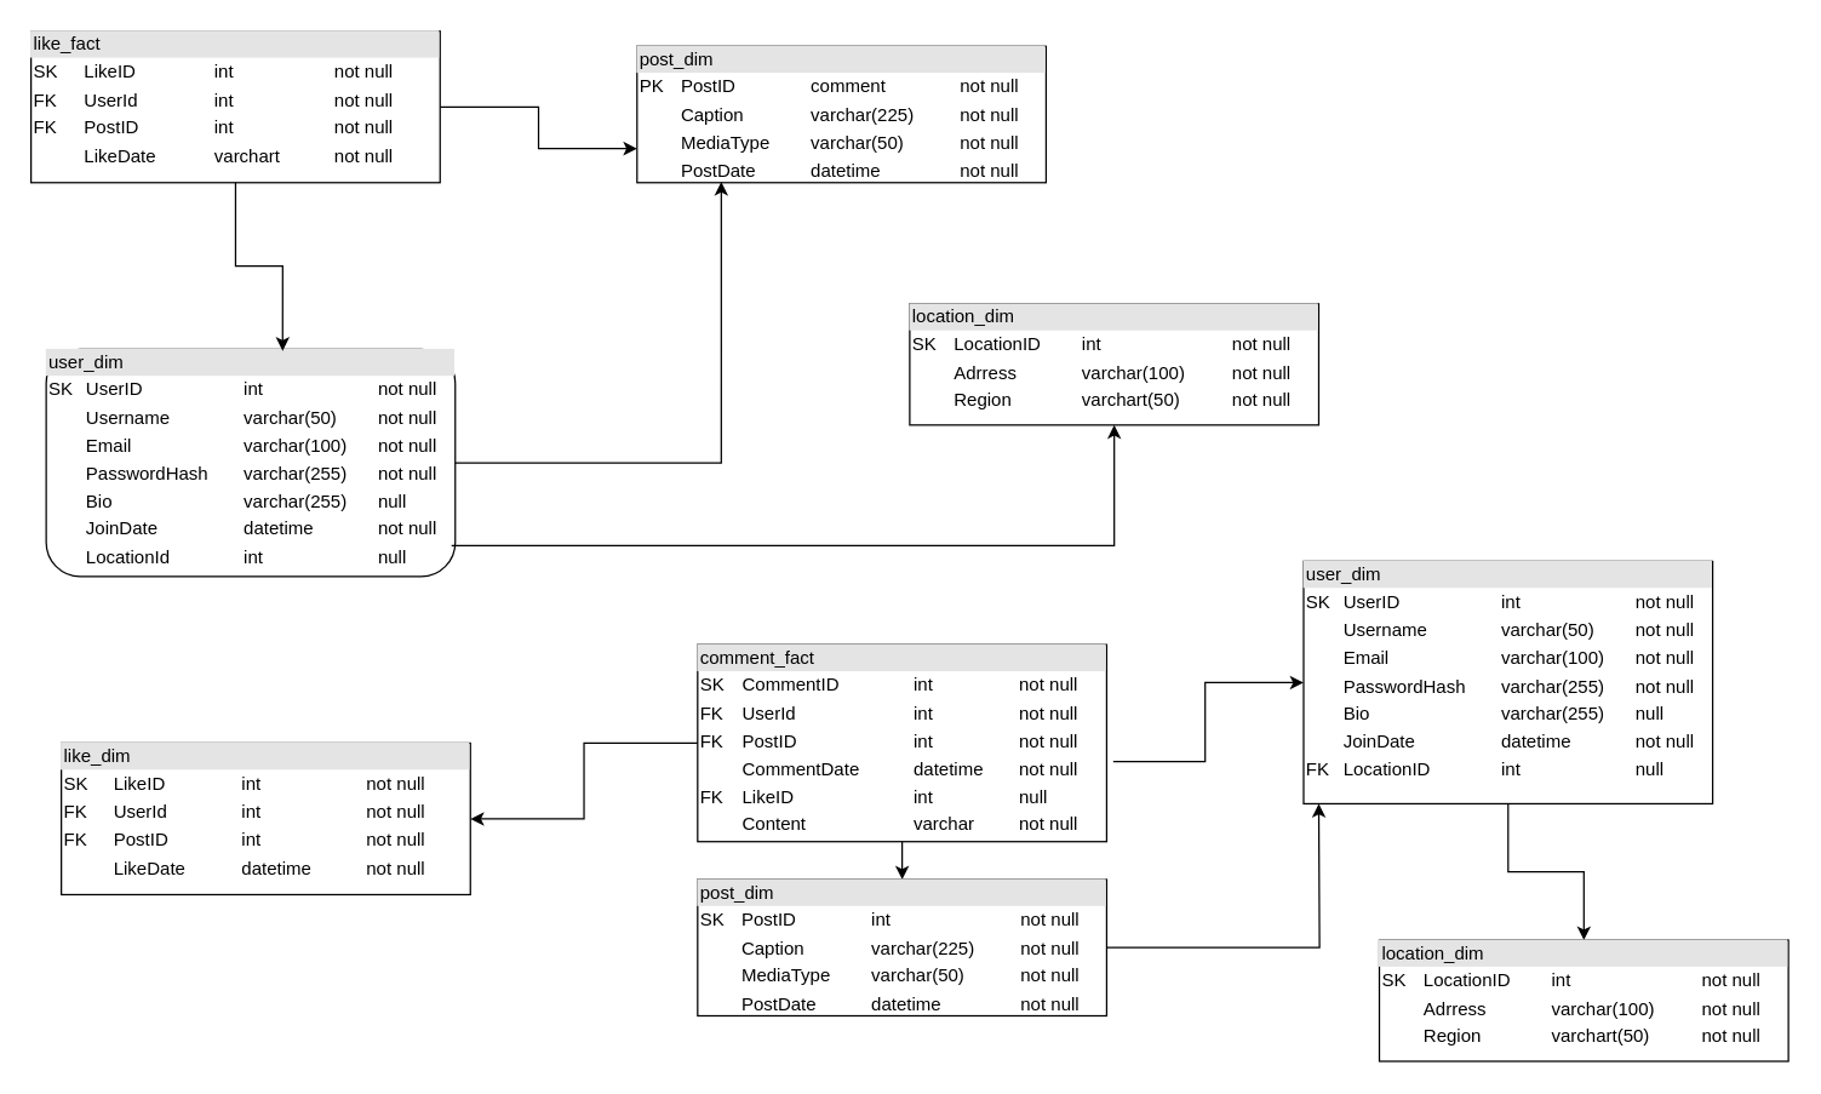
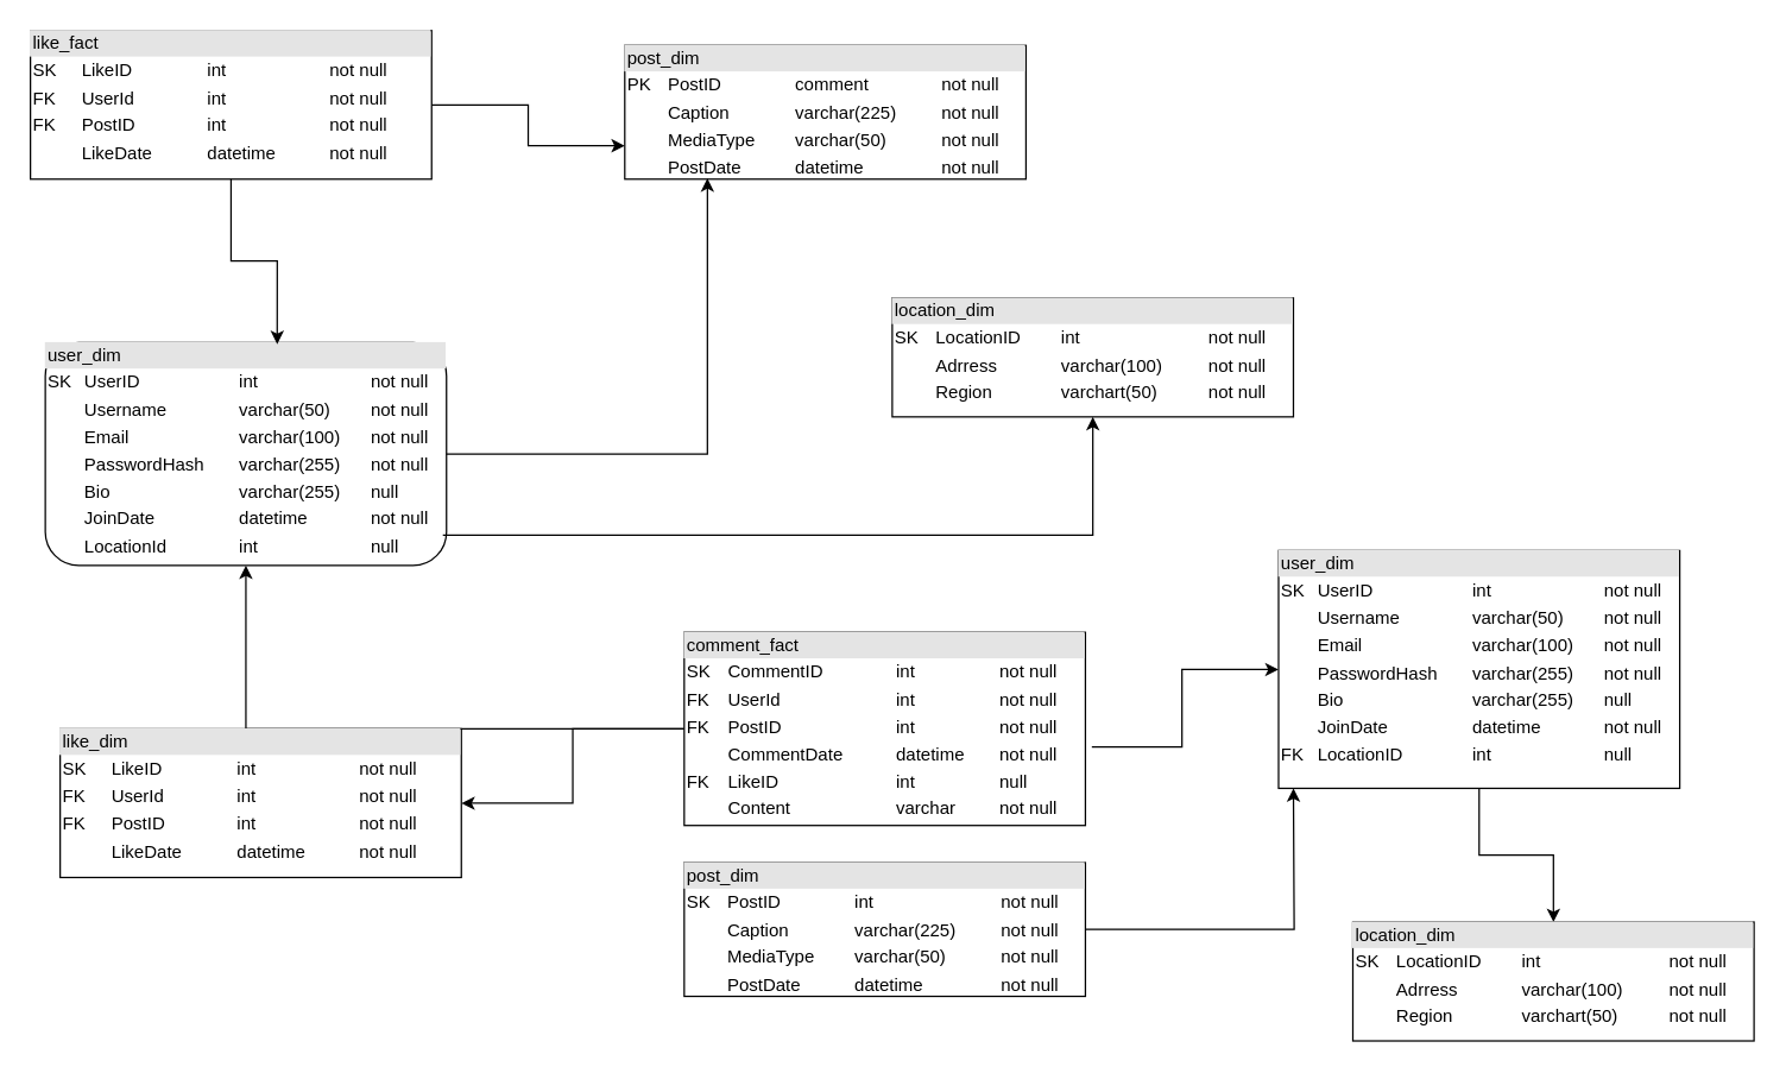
- <mxCell id="6" value="&lt;div style=&quot;box-sizing:border-box;width:100%;background:#e4e4e4;padding:2px;&quot;&gt;like_fact&lt;/div&gt;&lt;table style=&quot;width:100%;font-size:1em;&quot; cellpadding=&quot;2&quot; cellspacing=&quot;0&quot;&gt;&lt;tbody&gt;&lt;tr&gt;&lt;td&gt;SK&lt;/td&gt;&lt;td&gt;LikeID&lt;/td&gt;&lt;td&gt;int&lt;/td&gt;&lt;td&gt;not null&lt;/td&gt;&lt;/tr&gt;&lt;tr&gt;&lt;td&gt;FK&lt;/td&gt;&lt;td&gt;UserId&lt;/td&gt;&lt;td&gt;int&lt;/td&gt;&lt;td&gt;not null&lt;/td&gt;&lt;/tr&gt;&lt;tr&gt;&lt;td&gt;FK&lt;/td&gt;&lt;td&gt;PostID&lt;/td&gt;&lt;td&gt;int&lt;/td&gt;&lt;td&gt;not null&lt;/td&gt;&lt;/tr&gt;&lt;tr&gt;&lt;td&gt;&lt;br&gt;&lt;/td&gt;&lt;td&gt;LikeDate&lt;/td&gt;&lt;td&gt;varchart&lt;/td&gt;&lt;td&gt;not null&lt;/td&gt;&lt;/tr&gt;&lt;/tbody&gt;&lt;/table&gt;" style="verticalAlign=top;align=left;overflow=fill;html=1;whiteSpace=wrap;" vertex="1" parent="1"><mxGeometry x="20" y="20" width="270" height="100" as="geometry" /></mxCell>
+ <mxCell id="6" value="&lt;div style=&quot;box-sizing:border-box;width:100%;background:#e4e4e4;padding:2px;&quot;&gt;like_fact&lt;/div&gt;&lt;table style=&quot;width:100%;font-size:1em;&quot; cellpadding=&quot;2&quot; cellspacing=&quot;0&quot;&gt;&lt;tbody&gt;&lt;tr&gt;&lt;td&gt;SK&lt;/td&gt;&lt;td&gt;LikeID&lt;/td&gt;&lt;td&gt;int&lt;/td&gt;&lt;td&gt;not null&lt;/td&gt;&lt;/tr&gt;&lt;tr&gt;&lt;td&gt;FK&lt;/td&gt;&lt;td&gt;UserId&lt;/td&gt;&lt;td&gt;int&lt;/td&gt;&lt;td&gt;not null&lt;/td&gt;&lt;/tr&gt;&lt;tr&gt;&lt;td&gt;FK&lt;/td&gt;&lt;td&gt;PostID&lt;/td&gt;&lt;td&gt;int&lt;/td&gt;&lt;td&gt;not null&lt;/td&gt;&lt;/tr&gt;&lt;tr&gt;&lt;td&gt;&lt;br&gt;&lt;/td&gt;&lt;td&gt;LikeDate&lt;/td&gt;&lt;td&gt;datetime&lt;/td&gt;&lt;td&gt;not null&lt;/td&gt;&lt;/tr&gt;&lt;/tbody&gt;&lt;/table&gt;" style="verticalAlign=top;align=left;overflow=fill;html=1;whiteSpace=wrap;" vertex="1" parent="1"><mxGeometry x="20" y="20" width="270" height="100" as="geometry" /></mxCell>
- <mxCell id="8" style="edgeStyle=orthogonalEdgeStyle;rounded=0;orthogonalLoop=1;jettySize=auto;html=1;" edge="1" parent="1" source="10" target="12"><mxGeometry relative="1" as="geometry" /></mxCell>
+ <mxCell id="8" style="edgeStyle=orthogonalEdgeStyle;rounded=0;orthogonalLoop=1;jettySize=auto;html=1;" edge="1" parent="1" source="10" target="2"><mxGeometry relative="1" as="geometry" /></mxCell>
